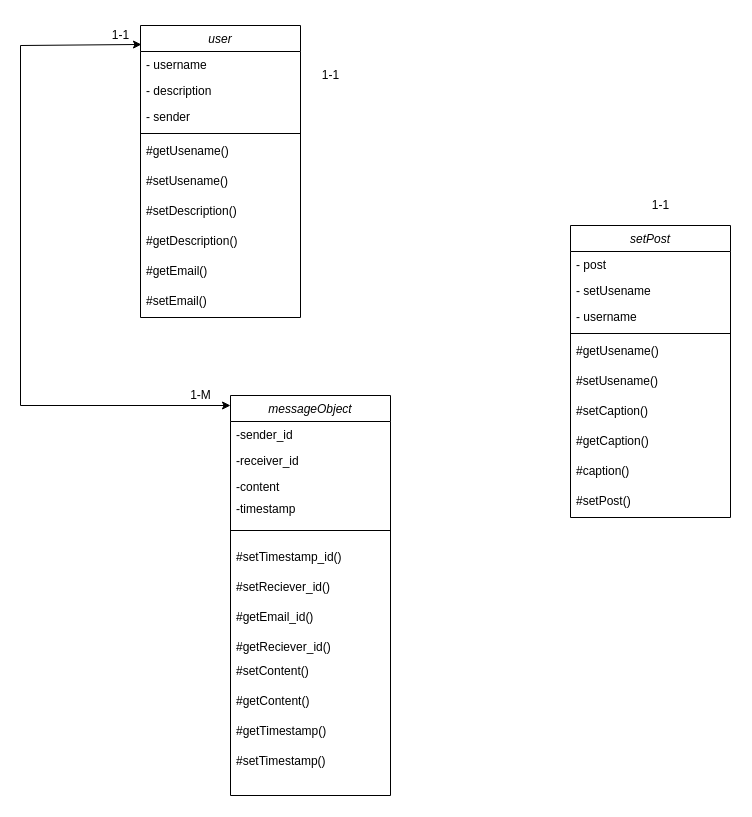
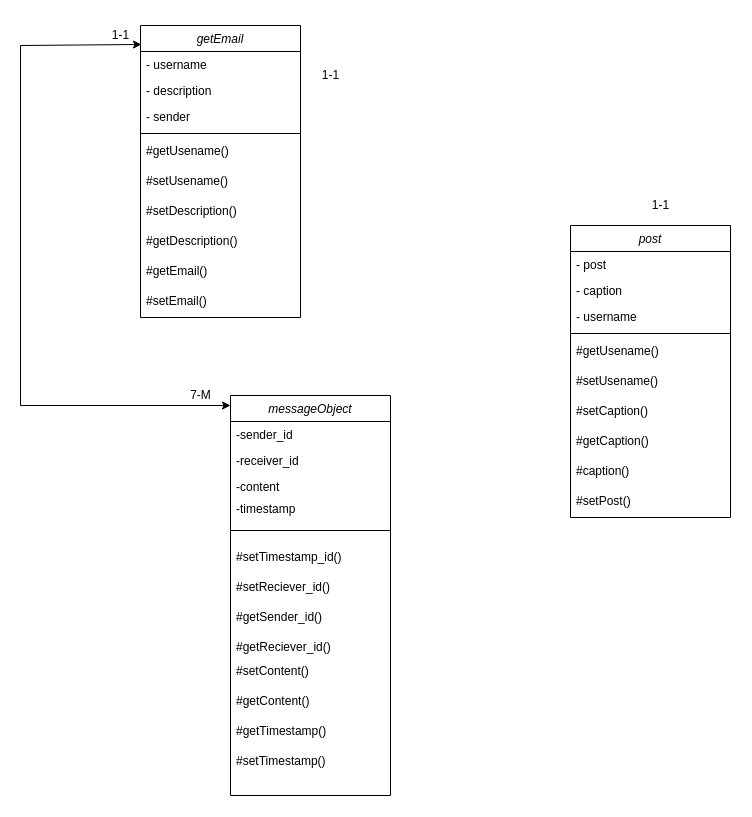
- <mxCell id="2" value="user" style="swimlane;fontStyle=2;align=center;verticalAlign=top;childLayout=stackLayout;horizontal=1;startSize=26;horizontalStack=0;resizeParent=1;resizeLast=0;collapsible=1;marginBottom=0;rounded=0;shadow=0;strokeWidth=1;" parent="1" vertex="1"><mxGeometry x="140" y="25" width="160" height="292" as="geometry"><mxRectangle x="230" y="140" width="160" height="26" as="alternateBounds" /></mxGeometry></mxCell>
+ <mxCell id="2" value="getEmail" style="swimlane;fontStyle=2;align=center;verticalAlign=top;childLayout=stackLayout;horizontal=1;startSize=26;horizontalStack=0;resizeParent=1;resizeLast=0;collapsible=1;marginBottom=0;rounded=0;shadow=0;strokeWidth=1;" parent="1" vertex="1"><mxGeometry x="140" y="25" width="160" height="292" as="geometry"><mxRectangle x="230" y="140" width="160" height="26" as="alternateBounds" /></mxGeometry></mxCell>
- <mxCell id="13" value="setPost" style="swimlane;fontStyle=2;align=center;verticalAlign=top;childLayout=stackLayout;horizontal=1;startSize=26;horizontalStack=0;resizeParent=1;resizeLast=0;collapsible=1;marginBottom=0;rounded=0;shadow=0;strokeWidth=1;" vertex="1" parent="1"><mxGeometry x="570" y="225" width="160" height="292" as="geometry"><mxRectangle x="230" y="140" width="160" height="26" as="alternateBounds" /></mxGeometry></mxCell>
+ <mxCell id="13" value="post" style="swimlane;fontStyle=2;align=center;verticalAlign=top;childLayout=stackLayout;horizontal=1;startSize=26;horizontalStack=0;resizeParent=1;resizeLast=0;collapsible=1;marginBottom=0;rounded=0;shadow=0;strokeWidth=1;" vertex="1" parent="1"><mxGeometry x="570" y="225" width="160" height="292" as="geometry"><mxRectangle x="230" y="140" width="160" height="26" as="alternateBounds" /></mxGeometry></mxCell>
- <mxCell id="15" value="- setUsename" style="text;align=left;verticalAlign=top;spacingLeft=4;spacingRight=4;overflow=hidden;rotatable=0;points=[[0,0.5],[1,0.5]];portConstraint=eastwest;rounded=0;shadow=0;html=0;" vertex="1" parent="13"><mxGeometry y="52" width="160" height="26" as="geometry" /></mxCell>
+ <mxCell id="15" value="- caption" style="text;align=left;verticalAlign=top;spacingLeft=4;spacingRight=4;overflow=hidden;rotatable=0;points=[[0,0.5],[1,0.5]];portConstraint=eastwest;rounded=0;shadow=0;html=0;" vertex="1" parent="13"><mxGeometry y="52" width="160" height="26" as="geometry" /></mxCell>
- <mxCell id="41" value="1-M" style="text;html=1;align=center;verticalAlign=middle;resizable=0;points=[];autosize=1;strokeColor=none;fillColor=none;" vertex="1" parent="1"><mxGeometry x="180" y="380" width="40" height="30" as="geometry" /></mxCell>
+ <mxCell id="41" value="7-M" style="text;html=1;align=center;verticalAlign=middle;resizable=0;points=[];autosize=1;strokeColor=none;fillColor=none;" vertex="1" parent="1"><mxGeometry x="180" y="380" width="40" height="30" as="geometry" /></mxCell>
- <mxCell id="32" value="#getEmail_id()&#10;" style="text;align=left;verticalAlign=top;spacingLeft=4;spacingRight=4;overflow=hidden;rotatable=0;points=[[0,0.5],[1,0.5]];portConstraint=eastwest;" vertex="1" parent="24"><mxGeometry y="208" width="160" height="30" as="geometry" /></mxCell>
+ <mxCell id="32" value="#getSender_id()&#10;" style="text;align=left;verticalAlign=top;spacingLeft=4;spacingRight=4;overflow=hidden;rotatable=0;points=[[0,0.5],[1,0.5]];portConstraint=eastwest;" vertex="1" parent="24"><mxGeometry y="208" width="160" height="30" as="geometry" /></mxCell>
